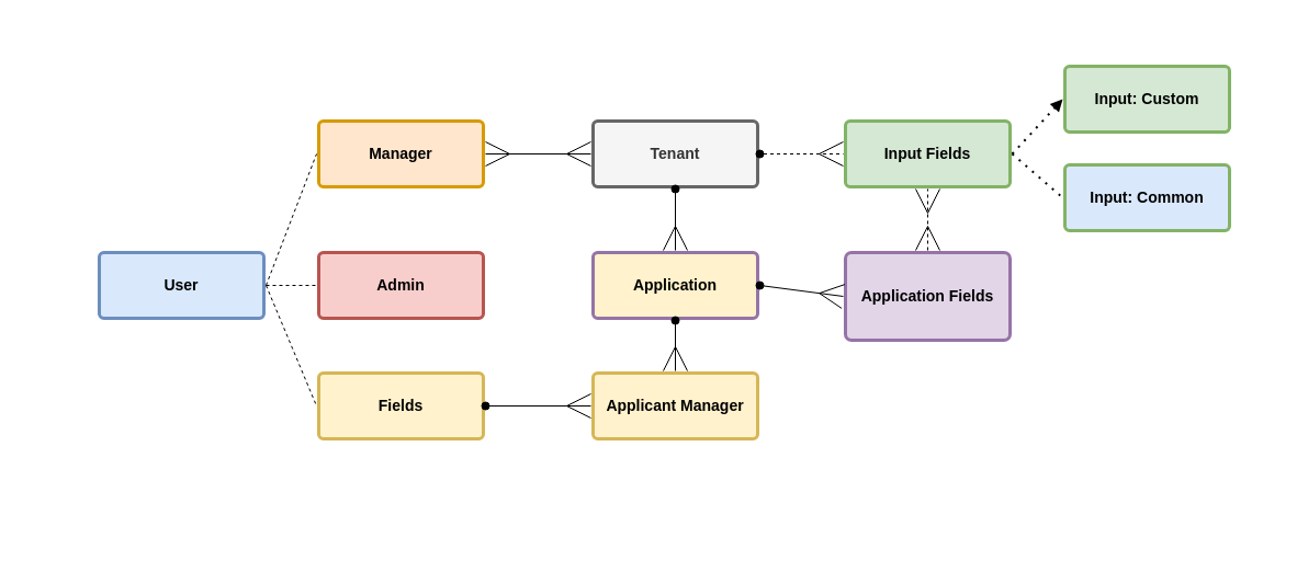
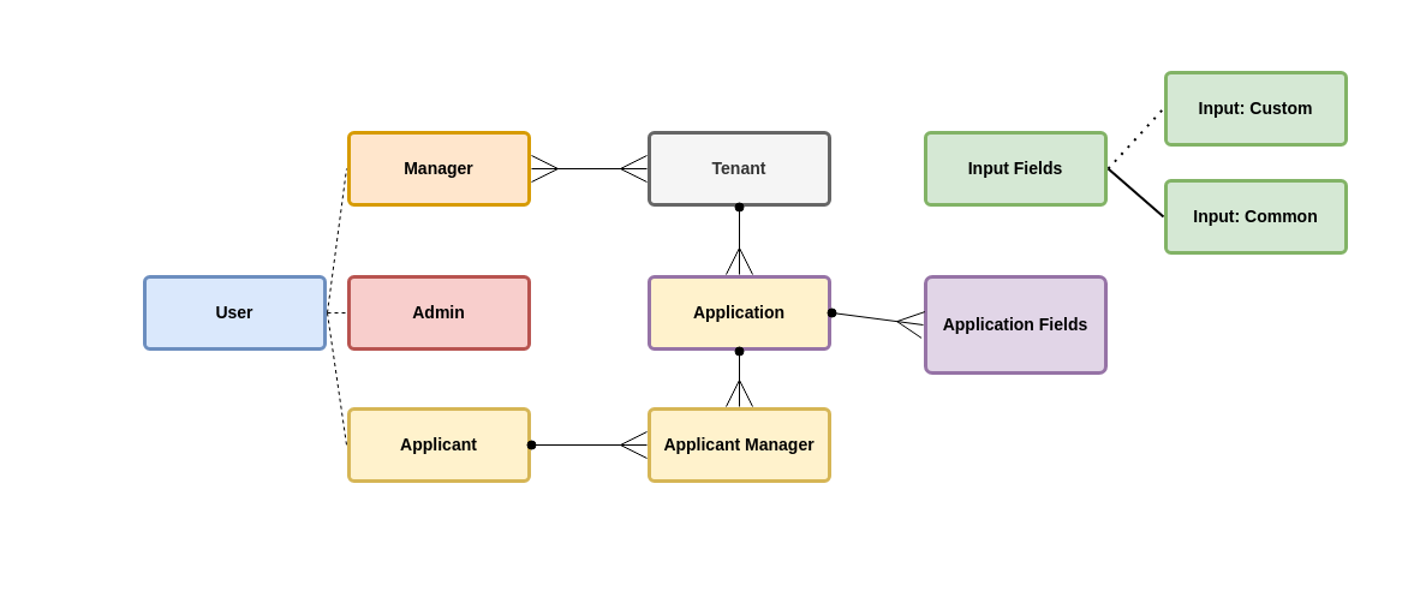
- <mxCell id="24" value="" style="endArrow=block;dashed=1;html=1;dashPattern=1 3;strokeWidth=2;entryX=0;entryY=0.5;entryDx=0;entryDy=0;exitX=1;exitY=0.5;exitDx=0;exitDy=0;" parent="1" source="7" target="22" edge="1"><mxGeometry width="50" height="50" relative="1" as="geometry"><mxPoint x="600" y="310" as="sourcePoint" /><mxPoint x="650" y="260" as="targetPoint" /></mxGeometry></mxCell>
+ <mxCell id="24" value="" style="endArrow=none;dashed=1;html=1;dashPattern=1 3;strokeWidth=2;entryX=0;entryY=0.5;entryDx=0;entryDy=0;exitX=1;exitY=0.5;exitDx=0;exitDy=0;" parent="1" source="7" target="22" edge="1"><mxGeometry width="50" height="50" relative="1" as="geometry"><mxPoint x="600" y="310" as="sourcePoint" /><mxPoint x="650" y="260" as="targetPoint" /></mxGeometry></mxCell>
- <mxCell id="11" value="" style="endArrow=ERmany;html=1;exitX=1;exitY=0.5;exitDx=0;exitDy=0;entryX=0;entryY=0.5;entryDx=0;entryDy=0;startArrow=oval;startFill=1;endFill=0;endSize=20;startSize=7;dashed=1;" parent="1" source="5" target="7" edge="1"><mxGeometry width="50" height="50" relative="1" as="geometry"><mxPoint x="452" y="270" as="sourcePoint" /><mxPoint x="558" y="270" as="targetPoint" /></mxGeometry></mxCell>
- <mxCell id="25" value="" style="endArrow=none;dashed=1;html=1;dashPattern=1 3;strokeWidth=2;entryX=0;entryY=0.5;entryDx=0;entryDy=0;exitX=1;exitY=0.5;exitDx=0;exitDy=0;" parent="1" source="7" target="23" edge="1"><mxGeometry width="50" height="50" relative="1" as="geometry"><mxPoint x="932" y="150" as="sourcePoint" /><mxPoint x="978" y="100" as="targetPoint" /></mxGeometry></mxCell>
+ <mxCell id="25" value="" style="endArrow=none;dashed=0;html=1;dashPattern=1 3;strokeWidth=2;entryX=0;entryY=0.5;entryDx=0;entryDy=0;exitX=1;exitY=0.5;exitDx=0;exitDy=0;" parent="1" source="7" target="23" edge="1"><mxGeometry width="50" height="50" relative="1" as="geometry"><mxPoint x="932" y="150" as="sourcePoint" /><mxPoint x="978" y="100" as="targetPoint" /></mxGeometry></mxCell>
- <mxCell id="23" value="Input: Common" style="rounded=1;whiteSpace=wrap;html=1;shadow=0;labelBackgroundColor=none;strokeColor=#82b366;strokeWidth=3;fillColor=#dae8fc;fontFamily=Helvetica;fontSize=14;align=center;spacing=5;fontStyle=1;arcSize=7;perimeterSpacing=2;" parent="1" vertex="1"><mxGeometry x="970" y="150" width="150" height="60" as="geometry" /></mxCell>
+ <mxCell id="23" value="Input: Common" style="rounded=1;whiteSpace=wrap;html=1;shadow=0;labelBackgroundColor=none;strokeColor=#82b366;strokeWidth=3;fillColor=#d5e8d4;fontFamily=Helvetica;fontSize=14;align=center;spacing=5;fontStyle=1;arcSize=7;perimeterSpacing=2;" parent="1" vertex="1"><mxGeometry x="970" y="150" width="150" height="60" as="geometry" /></mxCell>
- <mxCell id="18" value="" style="endArrow=ERmany;html=1;entryX=0.5;entryY=1;entryDx=0;entryDy=0;startArrow=ERmany;startFill=0;endFill=0;endSize=20;startSize=20;exitX=0.5;exitY=0;exitDx=0;exitDy=0;dashed=1;" parent="1" source="12" target="7" edge="1"><mxGeometry width="50" height="50" relative="1" as="geometry"><mxPoint x="810" y="228" as="sourcePoint" /><mxPoint x="635" y="162" as="targetPoint" /></mxGeometry></mxCell>
- <mxCell id="9" value="User" style="rounded=1;whiteSpace=wrap;html=1;shadow=0;labelBackgroundColor=none;strokeWidth=3;fillColor=#dae8fc;fontFamily=Helvetica;fontSize=14;align=center;spacing=5;fontStyle=1;arcSize=7;perimeterSpacing=2;strokeColor=#6c8ebf;" parent="1" vertex="1"><mxGeometry x="90" y="230" width="150" height="60" as="geometry" /></mxCell>
+ <mxCell id="9" value="User" style="rounded=1;whiteSpace=wrap;html=1;shadow=0;labelBackgroundColor=none;strokeWidth=3;fillColor=#dae8fc;fontFamily=Helvetica;fontSize=14;align=center;spacing=5;fontStyle=1;arcSize=7;perimeterSpacing=2;strokeColor=#6c8ebf;" parent="1" vertex="1"><mxGeometry x="120" y="230" width="150" height="60" as="geometry" /></mxCell>
- <mxCell id="6" value="Fields" style="rounded=1;whiteSpace=wrap;html=1;shadow=0;labelBackgroundColor=none;strokeColor=#d6b656;strokeWidth=3;fillColor=#fff2cc;fontFamily=Helvetica;fontSize=14;align=center;spacing=5;fontStyle=1;arcSize=7;perimeterSpacing=2;" parent="1" vertex="1"><mxGeometry x="290" y="340" width="150" height="60" as="geometry" /></mxCell>
+ <mxCell id="6" value="Applicant" style="rounded=1;whiteSpace=wrap;html=1;shadow=0;labelBackgroundColor=none;strokeColor=#d6b656;strokeWidth=3;fillColor=#fff2cc;fontFamily=Helvetica;fontSize=14;align=center;spacing=5;fontStyle=1;arcSize=7;perimeterSpacing=2;" parent="1" vertex="1"><mxGeometry x="290" y="340" width="150" height="60" as="geometry" /></mxCell>
